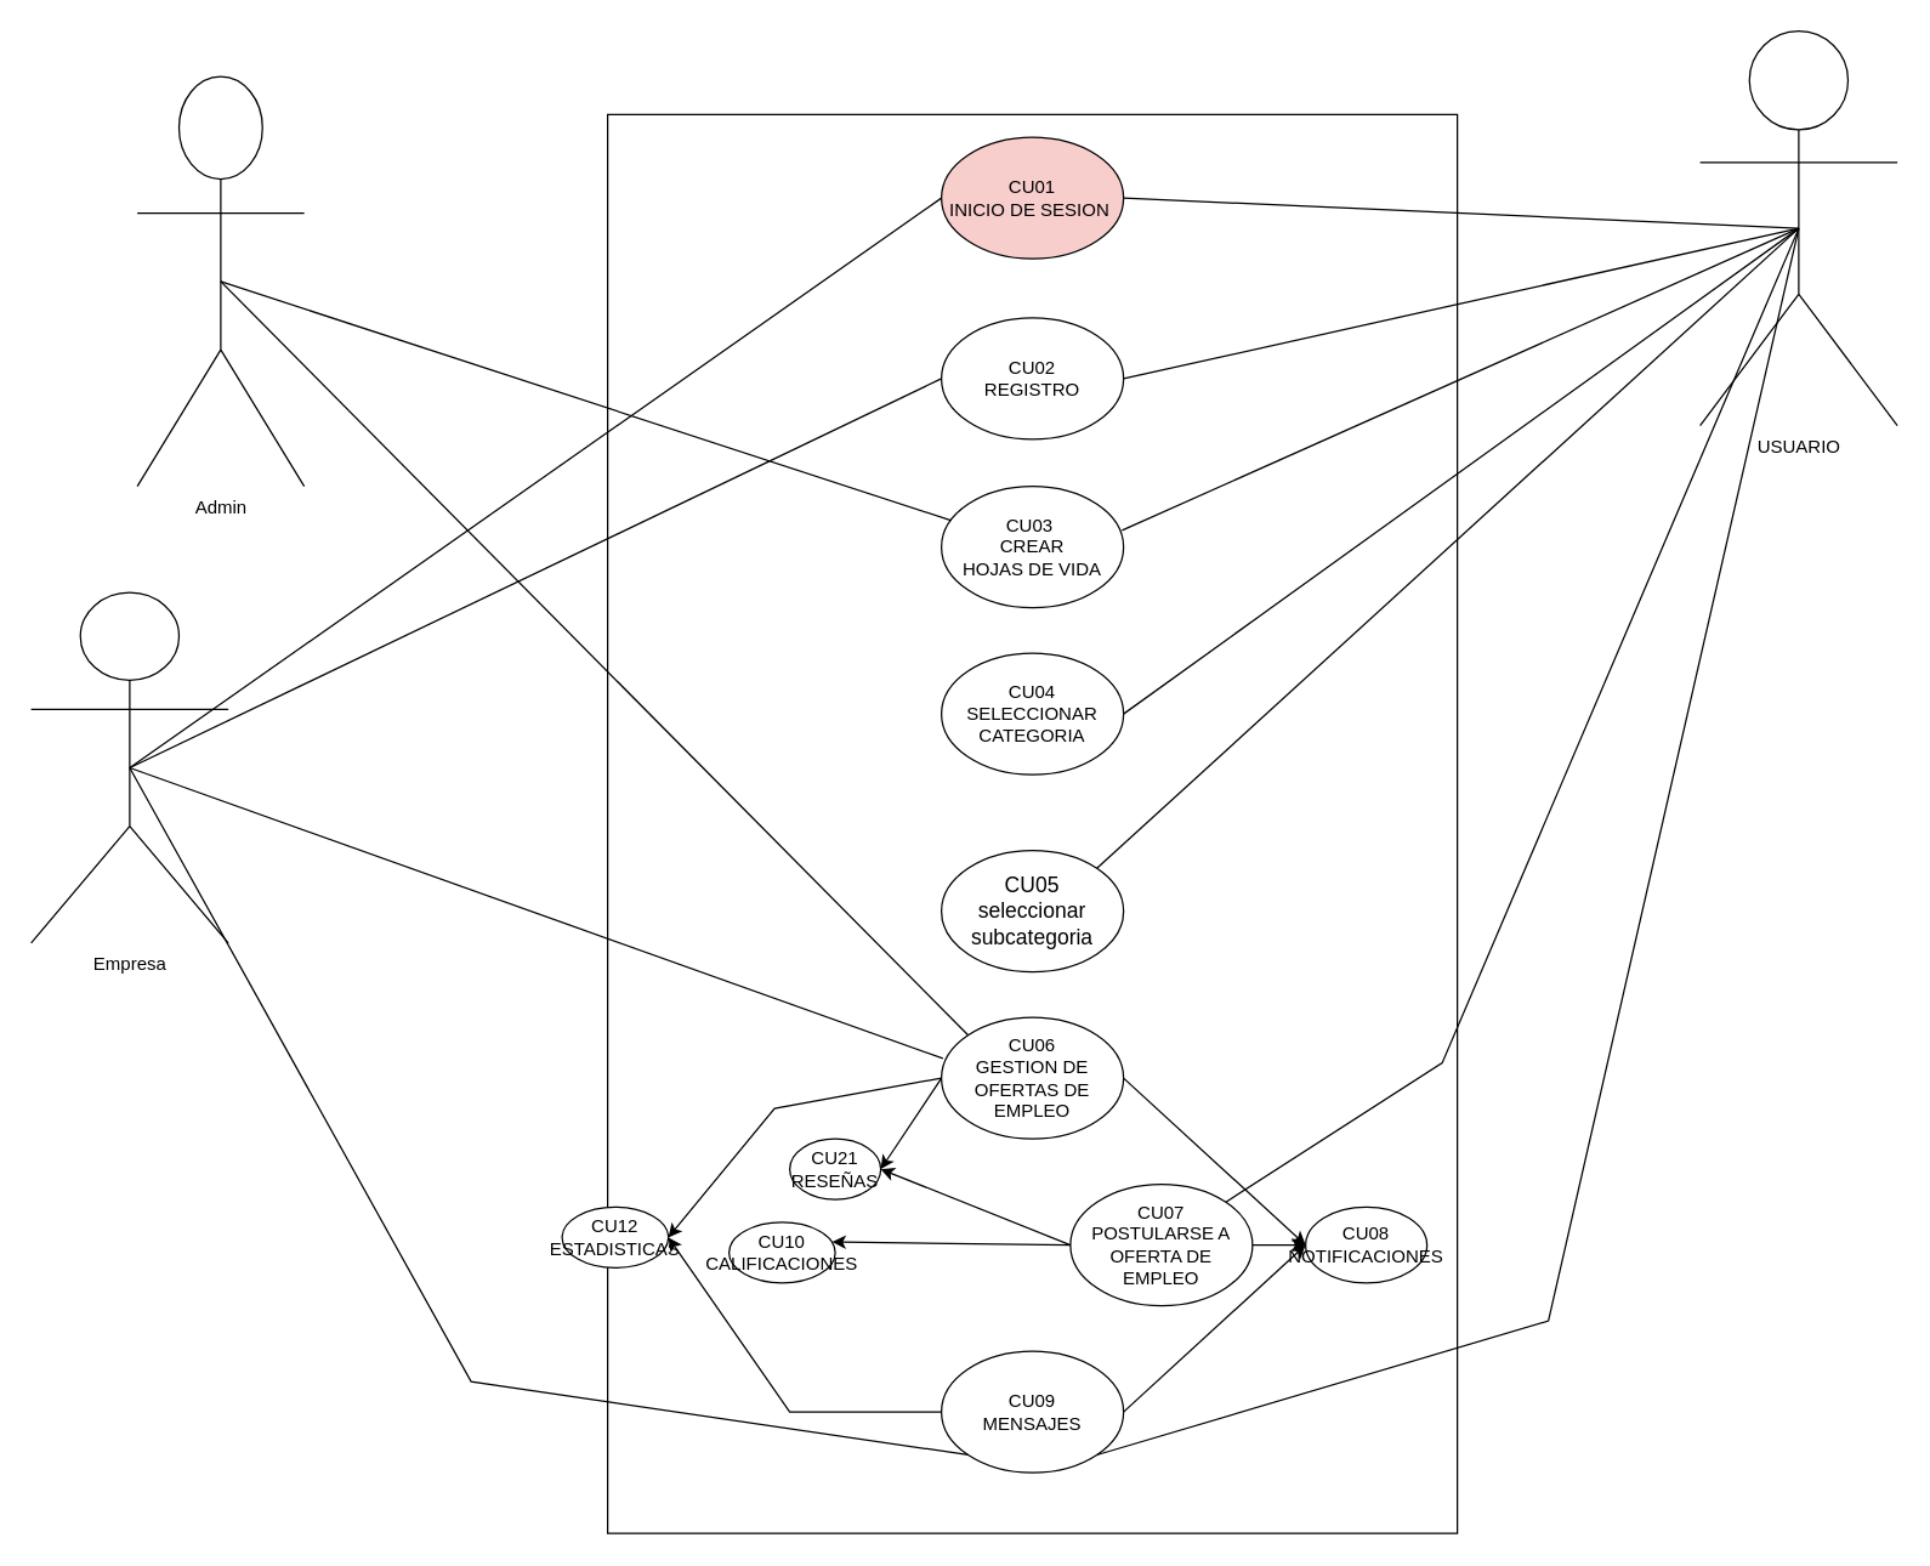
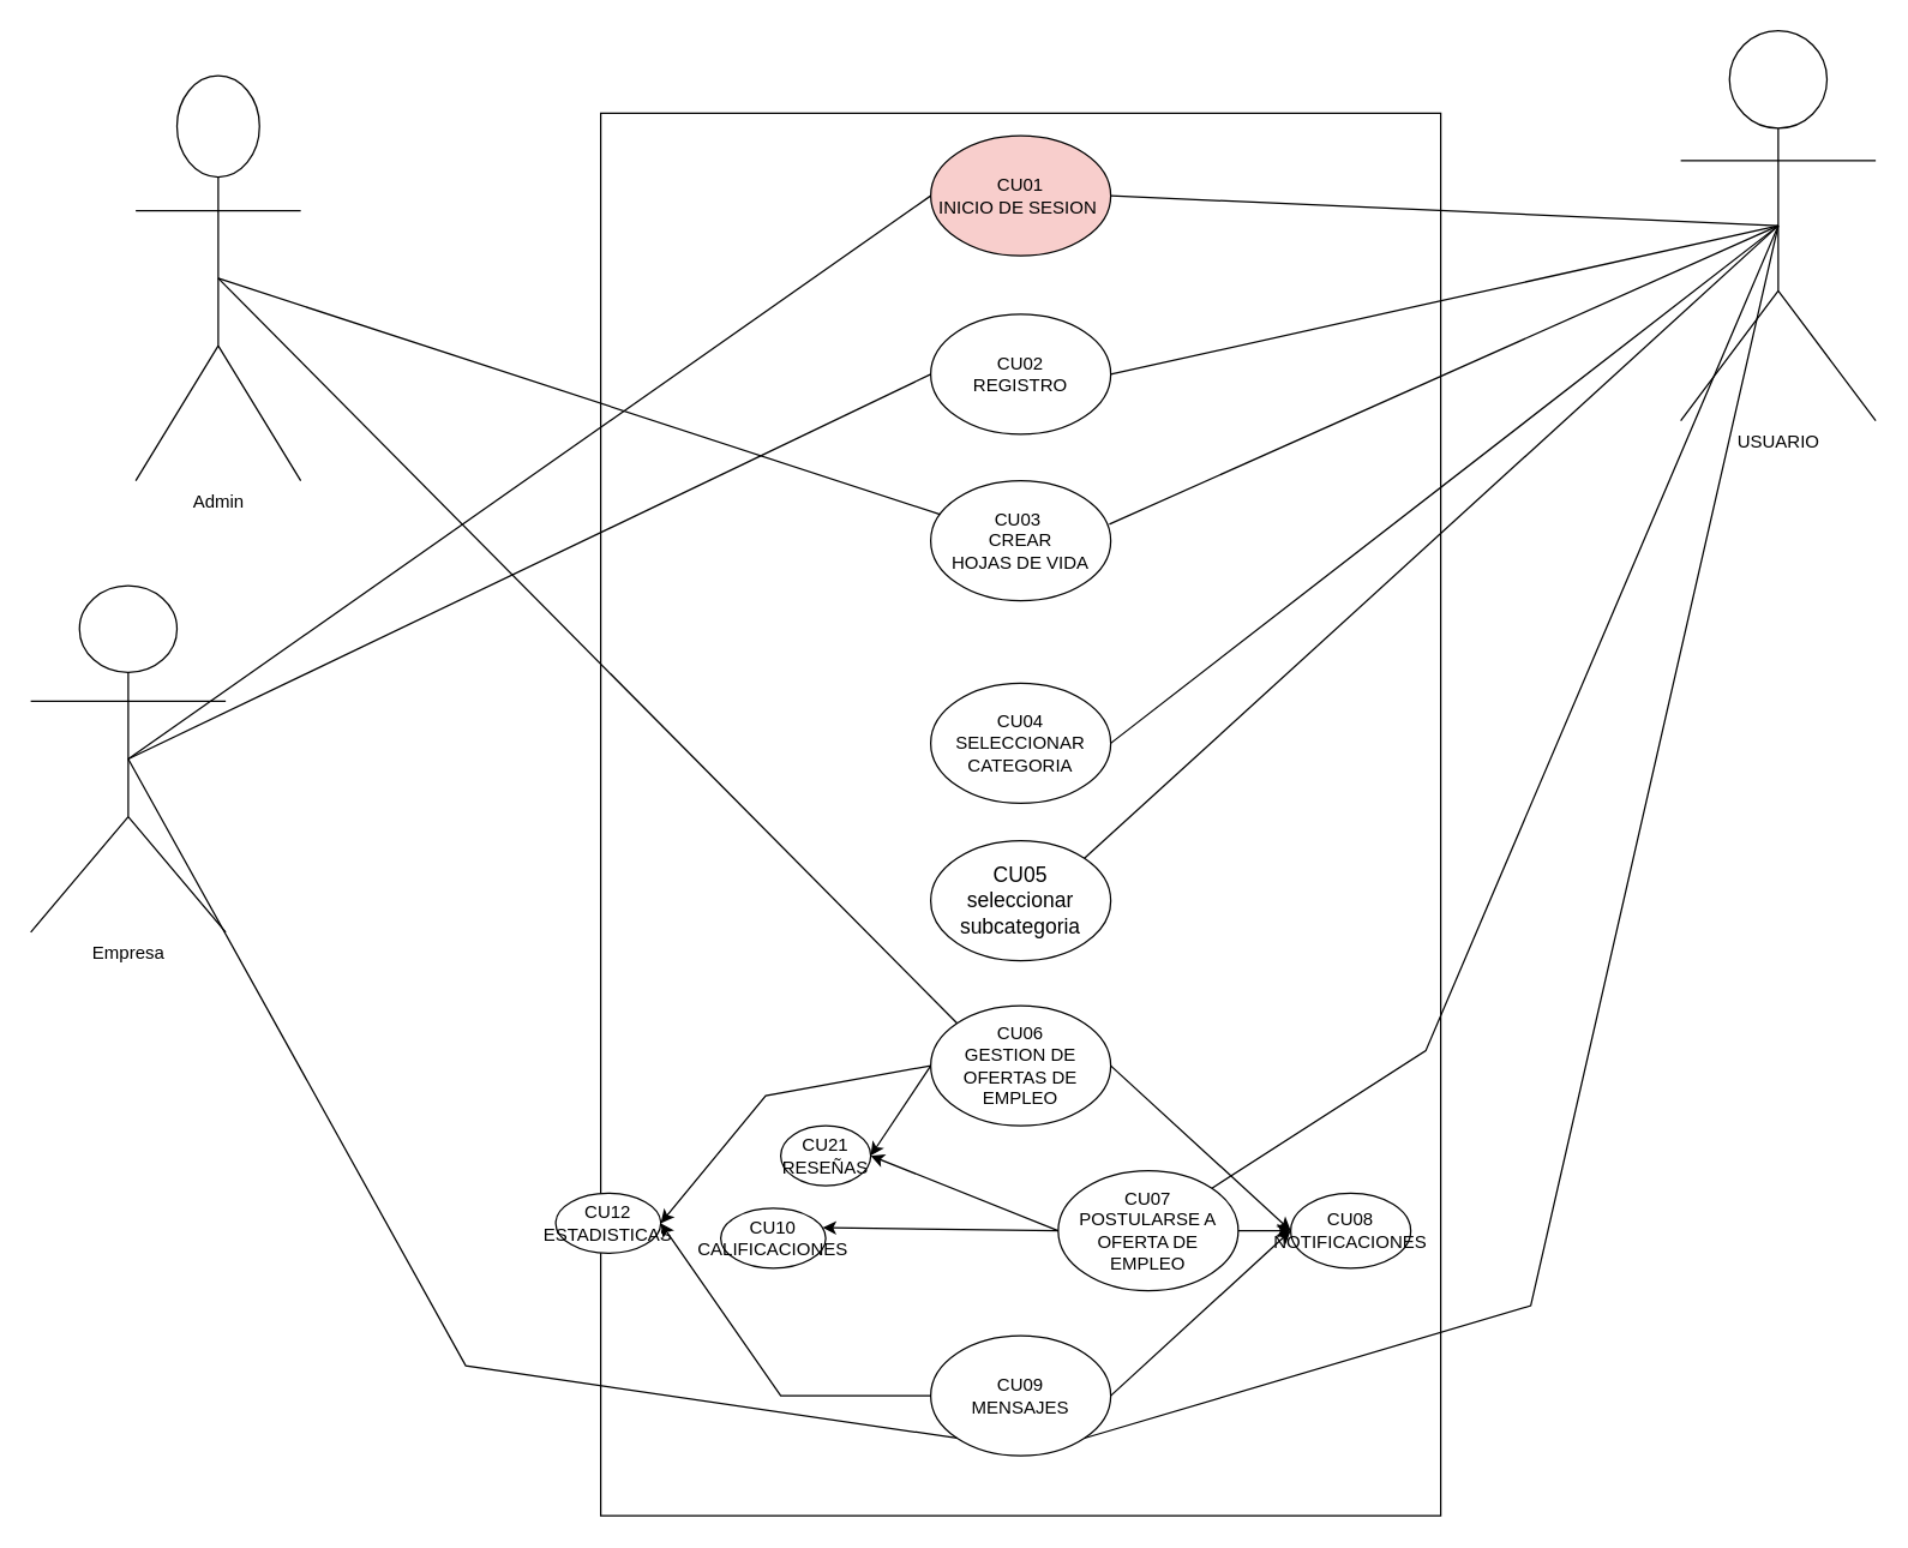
- <mxCell id="9" value="&lt;div&gt;CU04&lt;/div&gt;&lt;div&gt;SELECCIONAR CATEGORIA&lt;/div&gt;" style="ellipse;whiteSpace=wrap;html=1;" vertex="1" parent="1"><mxGeometry x="620" y="430" width="120" height="80" as="geometry" /></mxCell>
+ <mxCell id="9" value="&lt;div&gt;CU04&lt;/div&gt;&lt;div&gt;SELECCIONAR CATEGORIA&lt;/div&gt;" style="ellipse;whiteSpace=wrap;html=1;" vertex="1" parent="1"><mxGeometry x="620" y="455" width="120" height="80" as="geometry" /></mxCell>
- <mxCell id="32" value="" style="endArrow=none;html=1;rounded=0;entryX=0.5;entryY=0.5;entryDx=0;entryDy=0;entryPerimeter=0;exitX=0.008;exitY=0.338;exitDx=0;exitDy=0;exitPerimeter=0;" edge="1" parent="1" source="11" target="4"><mxGeometry width="50" height="50" relative="1" as="geometry"><mxPoint x="950" y="510" as="sourcePoint" /><mxPoint x="1000" y="460" as="targetPoint" /></mxGeometry></mxCell>
